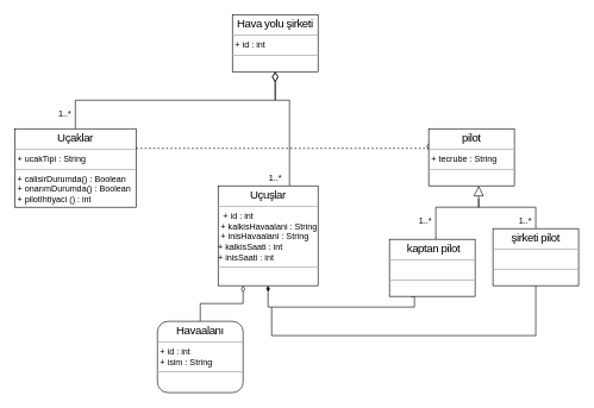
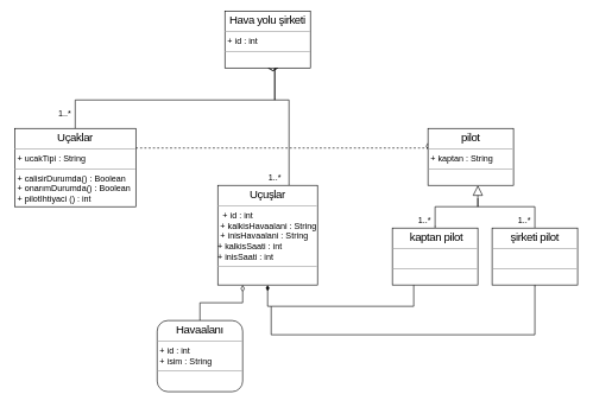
- <mxCell id="4" value="&lt;p style=&quot;margin: 0px ; margin-top: 4px ; text-align: center&quot;&gt;&lt;span style=&quot;font-family: &amp;#34;nunito&amp;#34; , sans-serif ; font-size: 16px ; letter-spacing: -0.64px ; text-align: left ; background-color: rgb(255 , 255 , 255)&quot;&gt;Hava yolu şirketi&lt;/span&gt;&lt;br&gt;&lt;/p&gt;&lt;hr size=&quot;1&quot;&gt;&lt;p style=&quot;margin: 0px ; margin-left: 4px&quot;&gt;+ id : int&lt;br&gt;&lt;/p&gt;&lt;hr size=&quot;1&quot;&gt;&lt;p style=&quot;margin: 0px ; margin-left: 4px&quot;&gt;&lt;br&gt;&lt;/p&gt;" style="verticalAlign=top;align=left;overflow=fill;fontSize=12;fontFamily=Helvetica;html=1;rounded=0;shadow=0;comic=0;labelBackgroundColor=none;strokeWidth=1" vertex="1" parent="1"><mxGeometry x="325" y="20" width="120" height="80" as="geometry" /></mxCell>
+ <mxCell id="4" value="&lt;p style=&quot;margin: 0px ; margin-top: 4px ; text-align: center&quot;&gt;&lt;span style=&quot;font-family: &amp;#34;nunito&amp;#34; , sans-serif ; font-size: 16px ; letter-spacing: -0.64px ; text-align: left ; background-color: rgb(255 , 255 , 255)&quot;&gt;Hava yolu şirketi&lt;/span&gt;&lt;br&gt;&lt;/p&gt;&lt;hr size=&quot;1&quot;&gt;&lt;p style=&quot;margin: 0px ; margin-left: 4px&quot;&gt;+ id : int&lt;br&gt;&lt;/p&gt;&lt;hr size=&quot;1&quot;&gt;&lt;p style=&quot;margin: 0px ; margin-left: 4px&quot;&gt;&lt;br&gt;&lt;/p&gt;" style="verticalAlign=top;align=left;overflow=fill;fontSize=12;fontFamily=Helvetica;html=1;rounded=0;shadow=0;comic=0;labelBackgroundColor=none;strokeWidth=1" vertex="1" parent="1"><mxGeometry x="315" y="15" width="120" height="80" as="geometry" /></mxCell>
- <mxCell id="13" value="&lt;p style=&quot;margin: 0px ; margin-top: 4px ; text-align: center&quot;&gt;&lt;span style=&quot;font-family: &amp;#34;nunito&amp;#34; , sans-serif ; font-size: 16px ; letter-spacing: -0.64px ; text-align: left ; background-color: rgb(255 , 255 , 255)&quot;&gt;pilot&lt;/span&gt;&lt;br&gt;&lt;/p&gt;&lt;hr size=&quot;1&quot;&gt;&lt;p style=&quot;margin: 0px ; margin-left: 4px&quot;&gt;+ tecrube : String&lt;br&gt;&lt;/p&gt;&lt;hr size=&quot;1&quot;&gt;&lt;p style=&quot;margin: 0px ; margin-left: 4px&quot;&gt;&lt;br&gt;&lt;/p&gt;" style="verticalAlign=top;align=left;overflow=fill;fontSize=12;fontFamily=Helvetica;html=1;rounded=0;shadow=0;comic=0;labelBackgroundColor=none;strokeWidth=1" vertex="1" parent="1"><mxGeometry x="600" y="180" width="120" height="80" as="geometry" /></mxCell>
+ <mxCell id="13" value="&lt;p style=&quot;margin: 0px ; margin-top: 4px ; text-align: center&quot;&gt;&lt;span style=&quot;font-family: &amp;#34;nunito&amp;#34; , sans-serif ; font-size: 16px ; letter-spacing: -0.64px ; text-align: left ; background-color: rgb(255 , 255 , 255)&quot;&gt;pilot&lt;/span&gt;&lt;br&gt;&lt;/p&gt;&lt;hr size=&quot;1&quot;&gt;&lt;p style=&quot;margin: 0px ; margin-left: 4px&quot;&gt;+ kaptan : String&lt;br&gt;&lt;/p&gt;&lt;hr size=&quot;1&quot;&gt;&lt;p style=&quot;margin: 0px ; margin-left: 4px&quot;&gt;&lt;br&gt;&lt;/p&gt;" style="verticalAlign=top;align=left;overflow=fill;fontSize=12;fontFamily=Helvetica;html=1;rounded=0;shadow=0;comic=0;labelBackgroundColor=none;strokeWidth=1" vertex="1" parent="1"><mxGeometry x="600" y="180" width="120" height="80" as="geometry" /></mxCell>
- <mxCell id="15" value="&lt;p style=&quot;margin: 0px ; margin-top: 4px ; text-align: center&quot;&gt;&lt;span style=&quot;font-family: &amp;#34;nunito&amp;#34; , sans-serif ; font-size: 16px ; letter-spacing: -0.64px ; text-align: left ; background-color: rgb(255 , 255 , 255)&quot;&gt;&amp;nbsp;kaptan&amp;nbsp;&lt;/span&gt;&lt;span style=&quot;background-color: rgb(255 , 255 , 255) ; font-family: &amp;#34;nunito&amp;#34; , sans-serif ; font-size: 16px ; letter-spacing: -0.64px ; text-align: left&quot;&gt;pilot&lt;/span&gt;&lt;/p&gt;&lt;hr size=&quot;1&quot;&gt;&lt;p style=&quot;margin: 0px ; margin-left: 4px&quot;&gt;&lt;br&gt;&lt;/p&gt;&lt;hr size=&quot;1&quot;&gt;&lt;p style=&quot;margin: 0px ; margin-left: 4px&quot;&gt;&lt;br&gt;&lt;/p&gt;" style="verticalAlign=top;align=left;overflow=fill;fontSize=12;fontFamily=Helvetica;html=1;rounded=0;shadow=0;comic=0;labelBackgroundColor=none;strokeWidth=1" vertex="1" parent="1"><mxGeometry x="545" y="335" width="120" height="80" as="geometry" /></mxCell>
+ <mxCell id="15" value="&lt;p style=&quot;margin: 0px ; margin-top: 4px ; text-align: center&quot;&gt;&lt;span style=&quot;font-family: &amp;#34;nunito&amp;#34; , sans-serif ; font-size: 16px ; letter-spacing: -0.64px ; text-align: left ; background-color: rgb(255 , 255 , 255)&quot;&gt;&amp;nbsp;kaptan&amp;nbsp;&lt;/span&gt;&lt;span style=&quot;background-color: rgb(255 , 255 , 255) ; font-family: &amp;#34;nunito&amp;#34; , sans-serif ; font-size: 16px ; letter-spacing: -0.64px ; text-align: left&quot;&gt;pilot&lt;/span&gt;&lt;/p&gt;&lt;hr size=&quot;1&quot;&gt;&lt;p style=&quot;margin: 0px ; margin-left: 4px&quot;&gt;&lt;br&gt;&lt;/p&gt;&lt;hr size=&quot;1&quot;&gt;&lt;p style=&quot;margin: 0px ; margin-left: 4px&quot;&gt;&lt;br&gt;&lt;/p&gt;" style="verticalAlign=top;align=left;overflow=fill;fontSize=12;fontFamily=Helvetica;html=1;rounded=0;shadow=0;comic=0;labelBackgroundColor=none;strokeWidth=1" vertex="1" parent="1"><mxGeometry x="550" y="320" width="120" height="80" as="geometry" /></mxCell>
